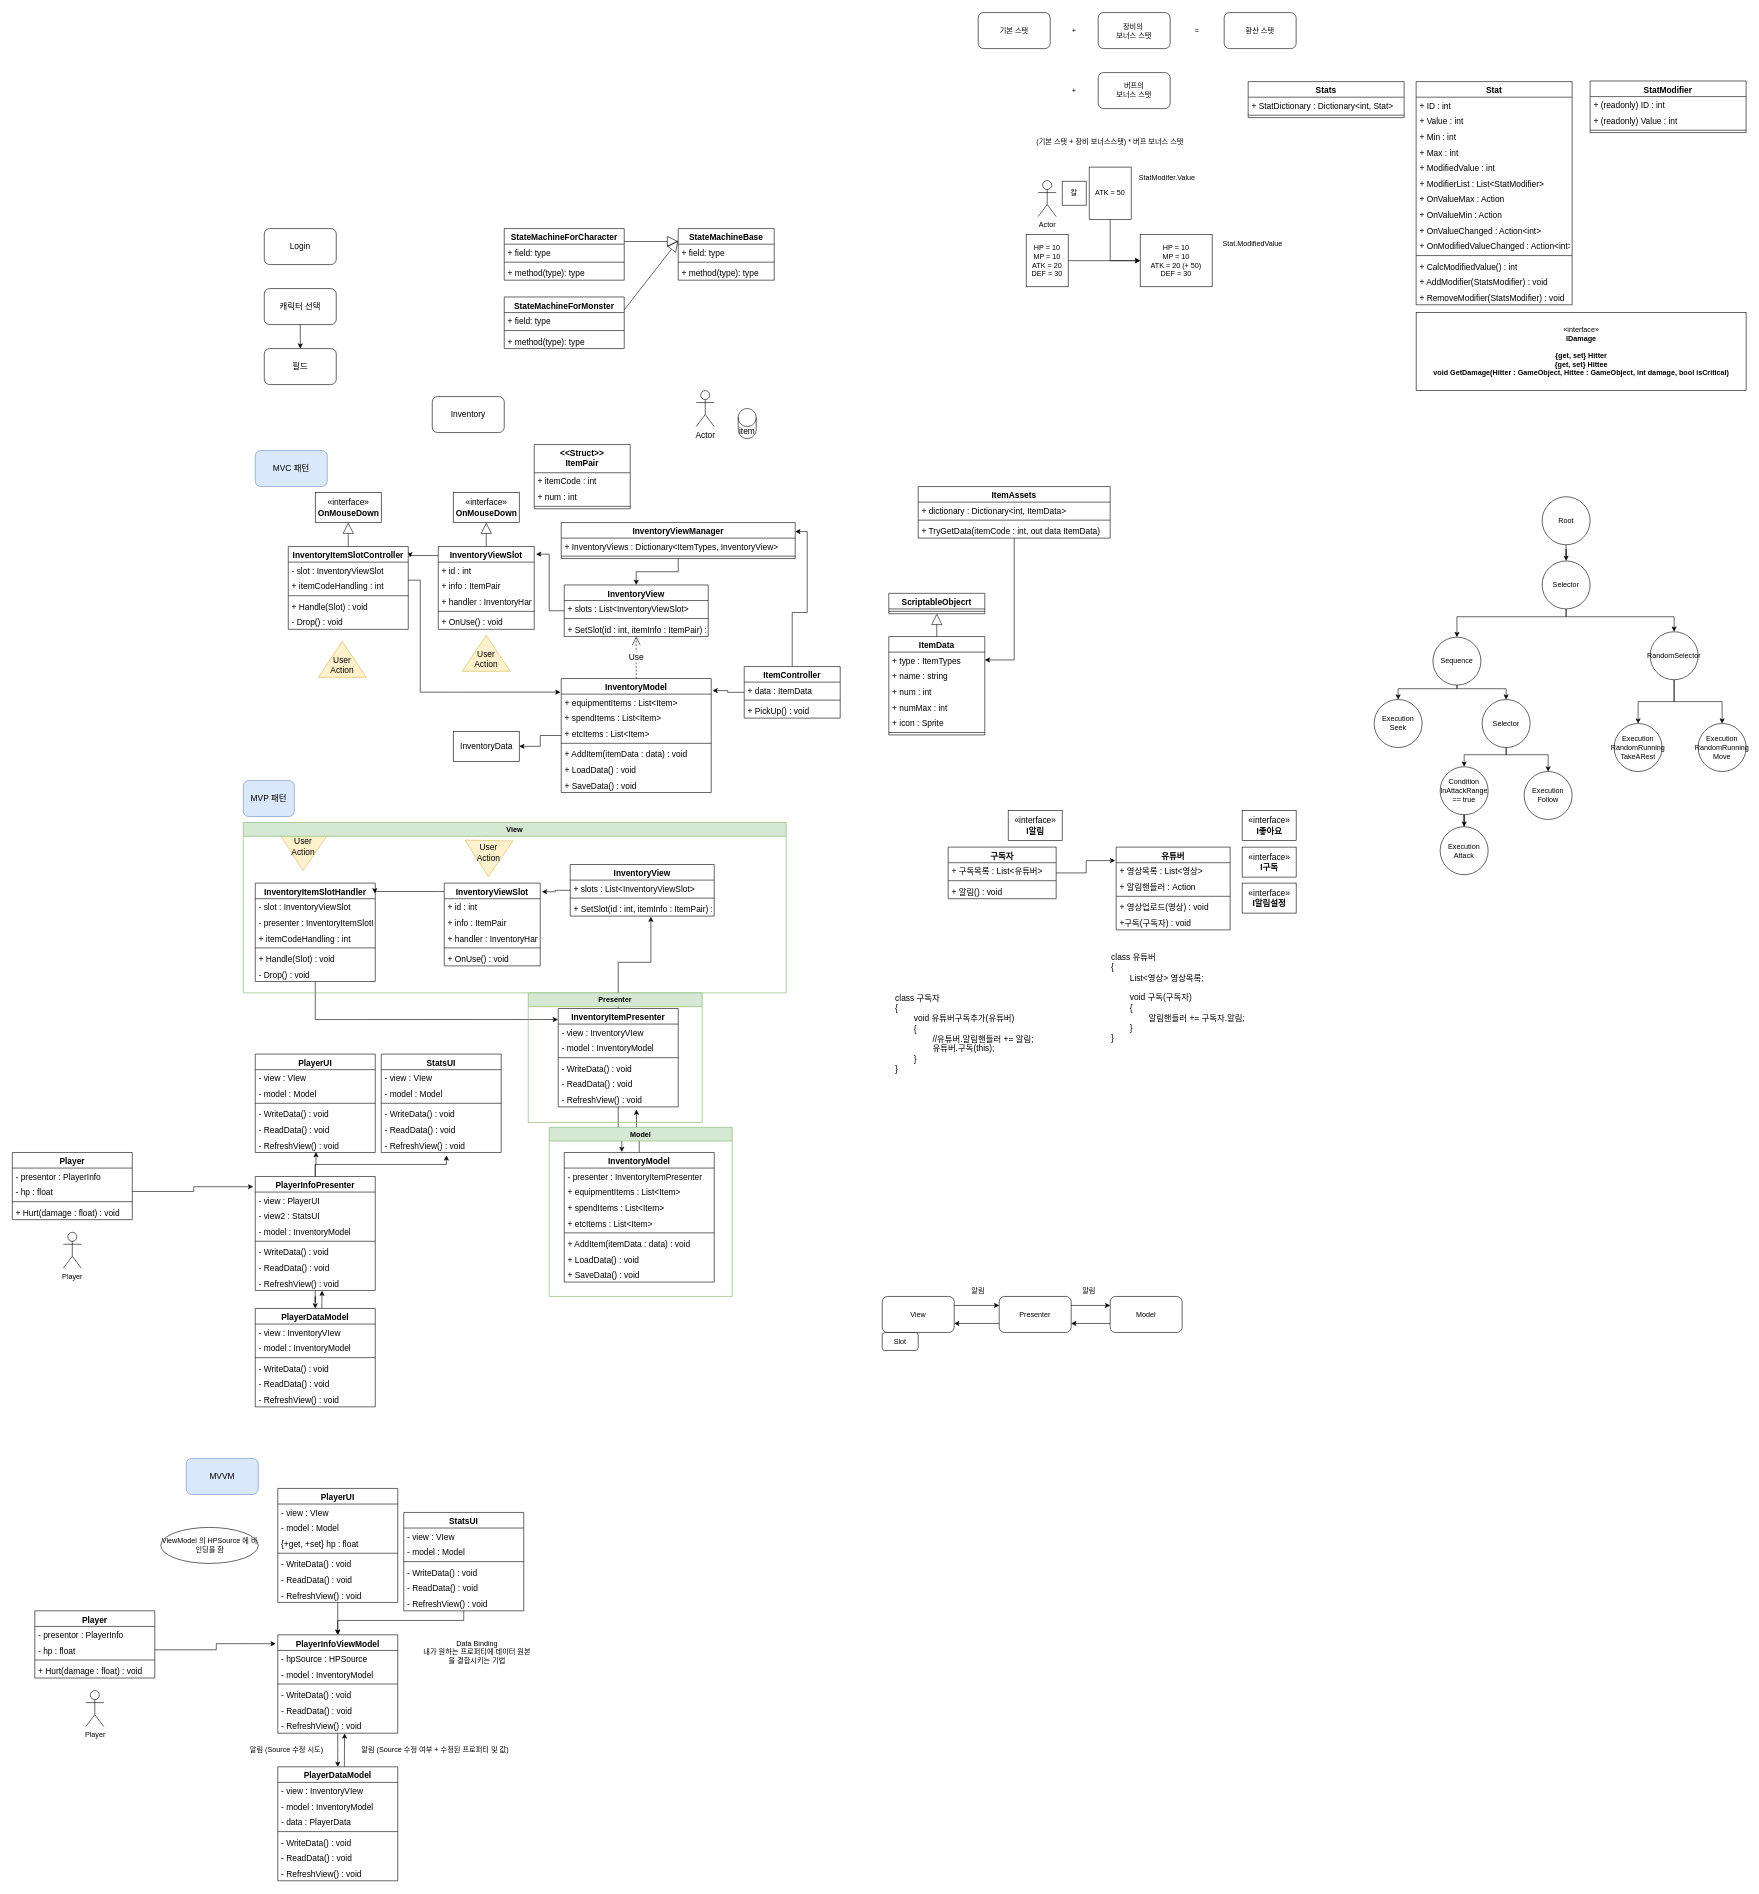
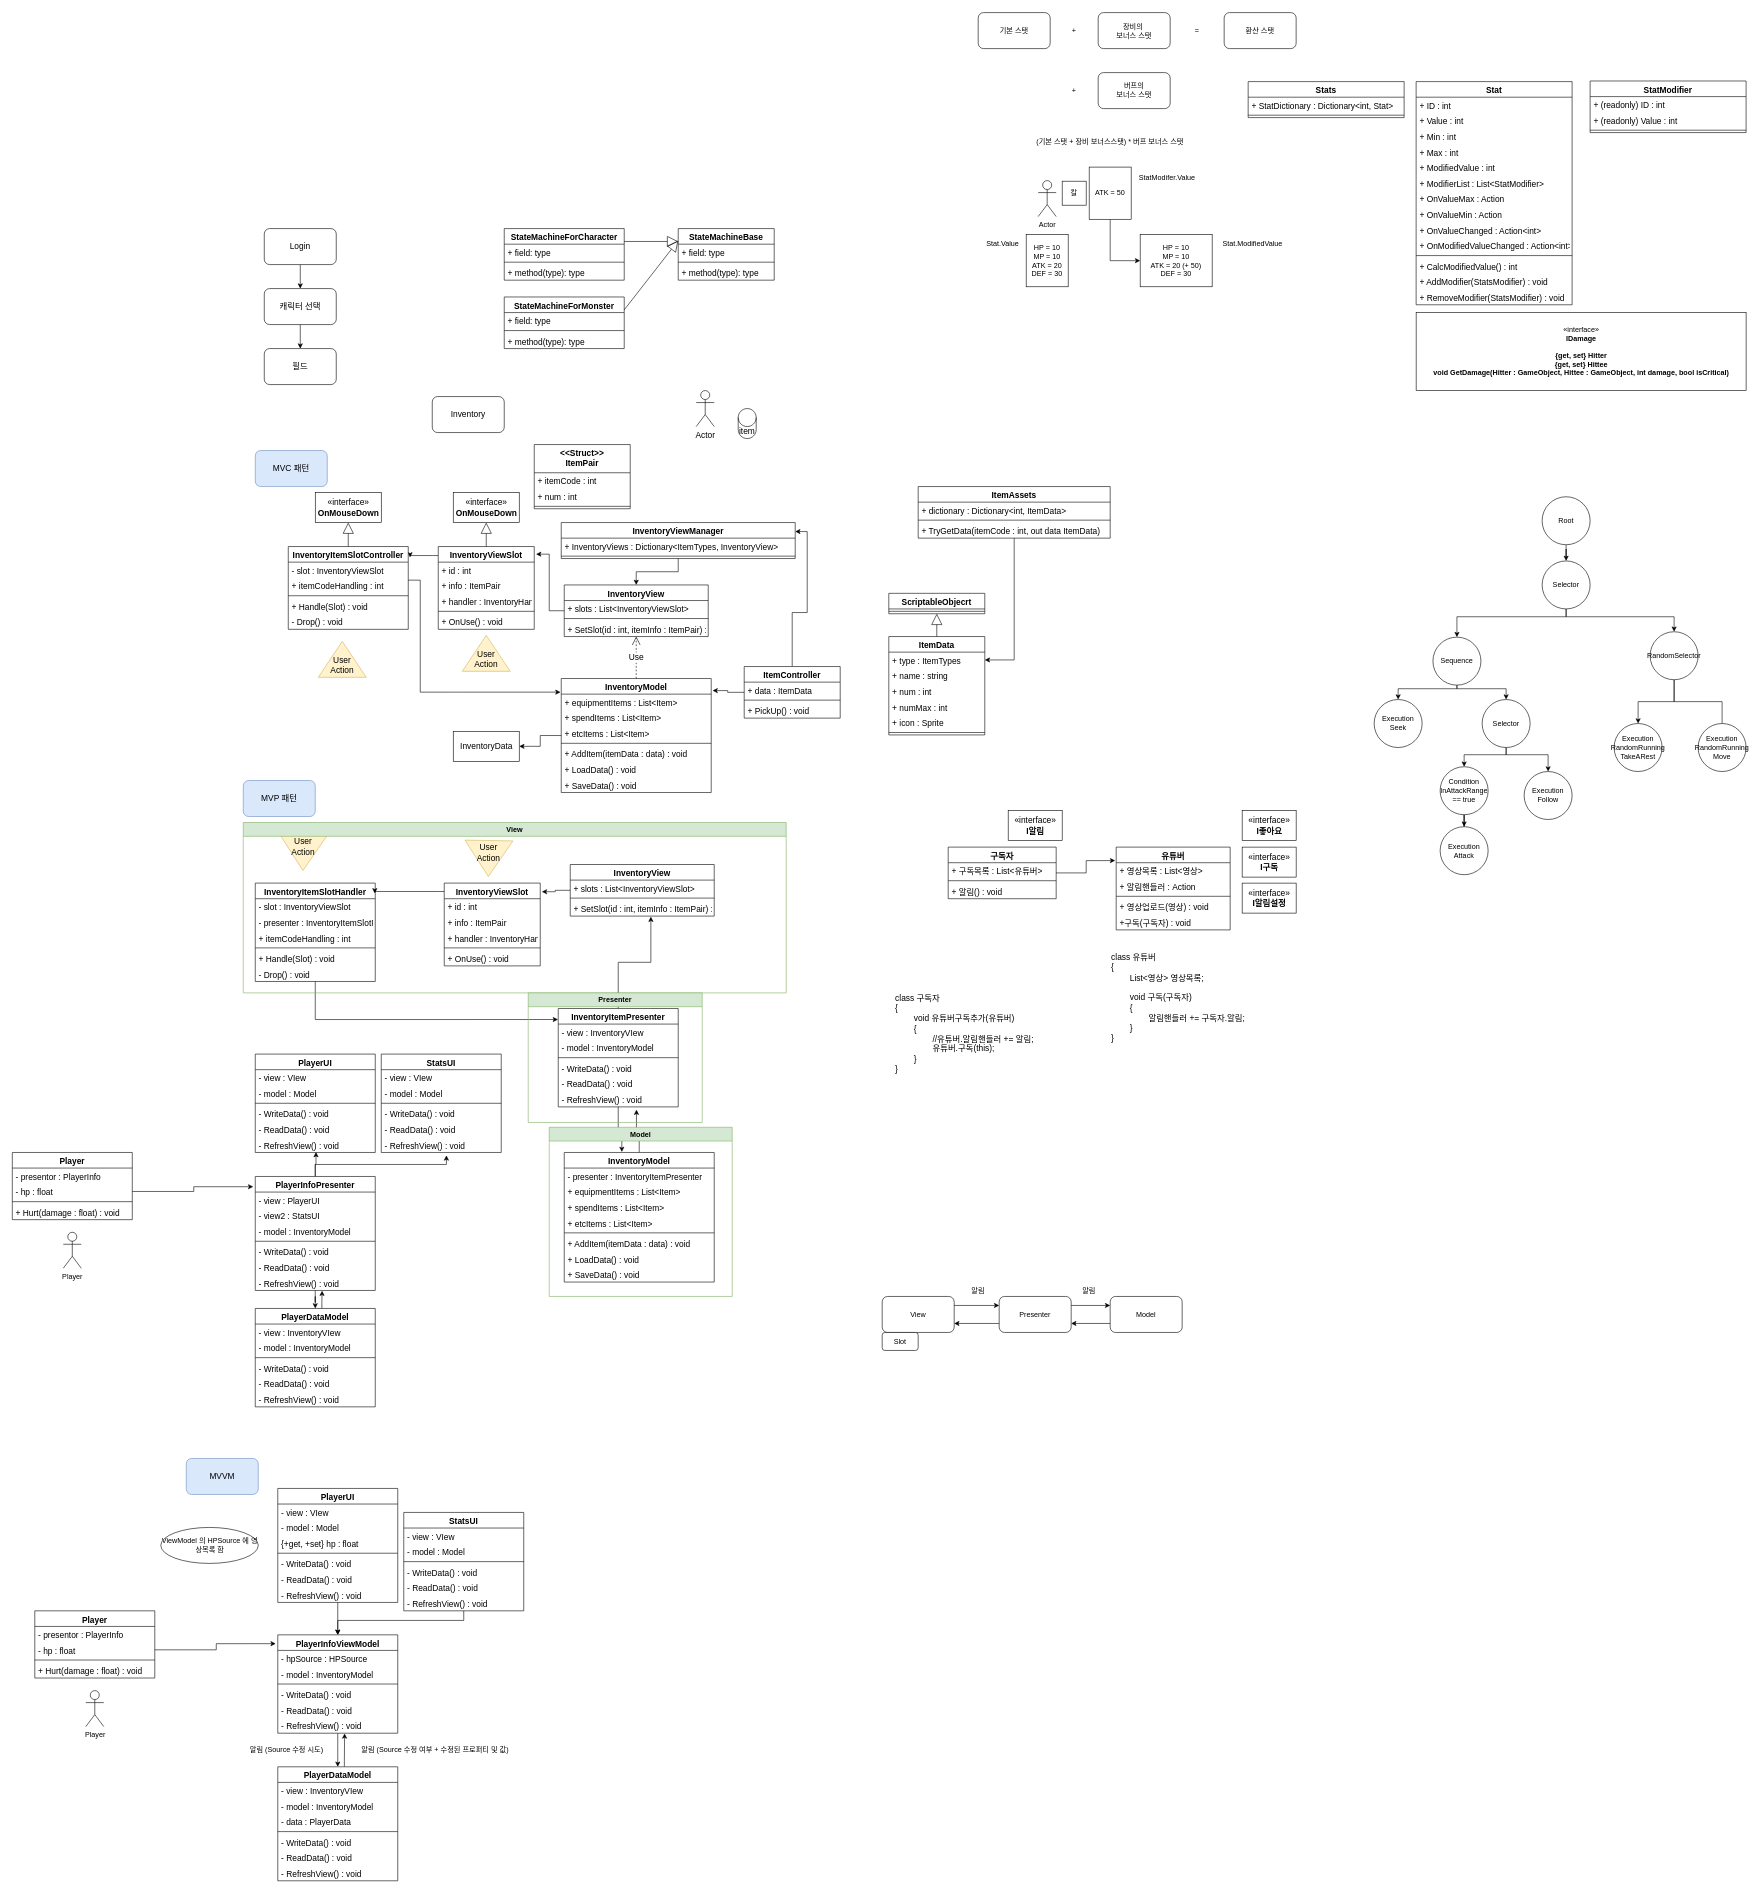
+ <mxCell id="300" value="Stat.Value" style="text;html=1;strokeColor=none;fillColor=none;align=center;verticalAlign=middle;whiteSpace=wrap;rounded=0;" parent="1" vertex="1"><mxGeometry x="1641" y="390" width="60" height="30" as="geometry" /></mxCell>
- <mxCell id="295" style="edgeStyle=orthogonalEdgeStyle;rounded=0;orthogonalLoop=1;jettySize=auto;html=1;" parent="1" source="296" target="299" edge="1"><mxGeometry relative="1" as="geometry" /></mxCell>
+ <mxCell id="6" style="edgeStyle=orthogonalEdgeStyle;rounded=0;orthogonalLoop=1;jettySize=auto;html=1;fontSize=14;" parent="1" source="7" target="9" edge="1"><mxGeometry relative="1" as="geometry" /></mxCell>
- <mxCell id="259" style="edgeStyle=orthogonalEdgeStyle;rounded=0;orthogonalLoop=1;jettySize=auto;html=1;entryX=0.5;entryY=0;entryDx=0;entryDy=0;" parent="1" source="260" target="262" edge="1"><mxGeometry relative="1" as="geometry" /></mxCell>
+ <mxCell id="259" style="edgeStyle=orthogonalEdgeStyle;rounded=0;orthogonalLoop=1;jettySize=auto;html=1;entryX=0.5;entryY=0;entryDx=0;entryDy=0;endArrow=none;" parent="1" source="260" target="262" edge="1"><mxGeometry relative="1" as="geometry" /></mxCell>
- <mxCell id="109" value="MVP 패턴" style="rounded=1;whiteSpace=wrap;html=1;fontSize=14;fillColor=#dae8fc;strokeColor=#6c8ebf;" parent="1" vertex="1"><mxGeometry x="405" y="1300" width="85" height="60" as="geometry" /></mxCell>
+ <mxCell id="109" value="MVP 패턴" style="rounded=1;whiteSpace=wrap;html=1;fontSize=14;fillColor=#dae8fc;strokeColor=#6c8ebf;" parent="1" vertex="1"><mxGeometry x="405" y="1300" width="120" height="60" as="geometry" /></mxCell>
- <mxCell id="241" value="ViewModel 의 HPSource 에 바인딩을 함" style="ellipse;whiteSpace=wrap;html=1;" parent="1" vertex="1"><mxGeometry x="267.5" y="2545" width="162.5" height="60" as="geometry" /></mxCell>
+ <mxCell id="241" value="ViewModel 의 HPSource 에 영상목록 함" style="ellipse;whiteSpace=wrap;html=1;" parent="1" vertex="1"><mxGeometry x="267.5" y="2545" width="162.5" height="60" as="geometry" /></mxCell>
- <mxCell id="238" value="Data Binding&lt;br&gt;내가 원하는 프로퍼티에 데이터 원본을 결합시키는 기법" style="text;html=1;strokeColor=none;fillColor=none;align=center;verticalAlign=middle;whiteSpace=wrap;rounded=0;" parent="1" vertex="1"><mxGeometry x="700" y="2710" width="190" height="86" as="geometry" /></mxCell>
